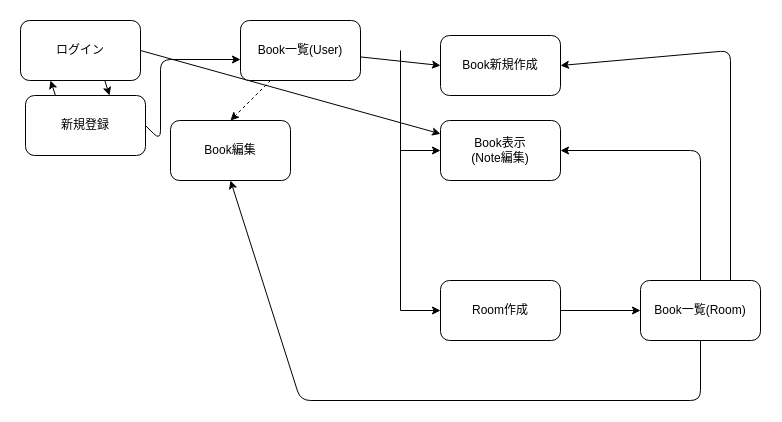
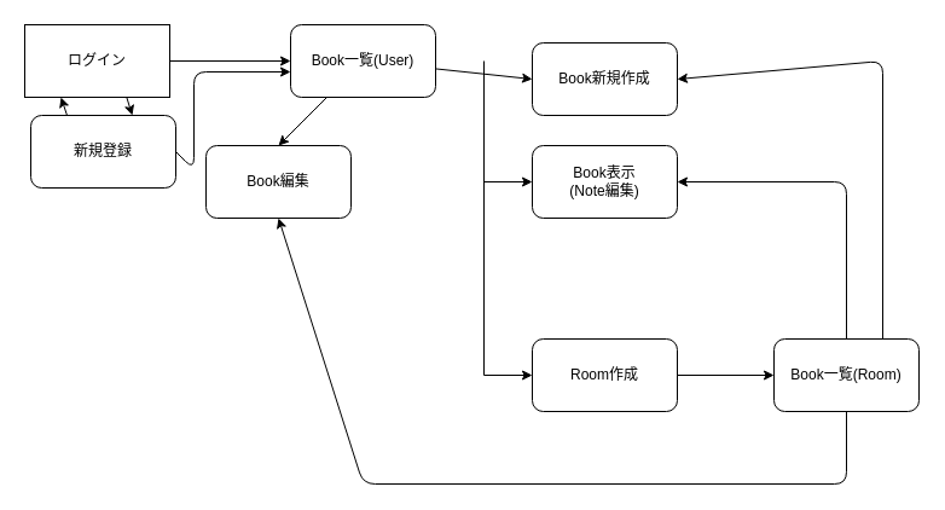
- <mxCell id="7" value="ログイン" style="rounded=1;whiteSpace=wrap;html=1;" vertex="1" parent="1"><mxGeometry x="20" y="20" width="120" height="60" as="geometry" /></mxCell>
+ <mxCell id="7" value="ログイン" style="whiteSpace=wrap;html=1;rounded=0;" vertex="1" parent="1"><mxGeometry x="20" y="20" width="120" height="60" as="geometry" /></mxCell>
- <mxCell id="6" style="edgeStyle=none;html=1;exitX=1;exitY=0.5;exitDx=0;exitDy=0;" edge="1" parent="1" source="7" target="13"><mxGeometry relative="1" as="geometry" /></mxCell>
+ <mxCell id="6" style="edgeStyle=none;html=1;exitX=1;exitY=0.5;exitDx=0;exitDy=0;entryX=0;entryY=0.5;entryDx=0;entryDy=0;" edge="1" parent="1" source="7" target="10"><mxGeometry relative="1" as="geometry" /></mxCell>
- <mxCell id="9" style="edgeStyle=none;html=1;entryX=0.5;entryY=0;entryDx=0;entryDy=0;dashed=1;" edge="1" parent="1" source="10" target="21"><mxGeometry relative="1" as="geometry" /></mxCell>
+ <mxCell id="9" style="edgeStyle=none;html=1;entryX=0.5;entryY=0;entryDx=0;entryDy=0;" edge="1" parent="1" source="10" target="21"><mxGeometry relative="1" as="geometry" /></mxCell>
